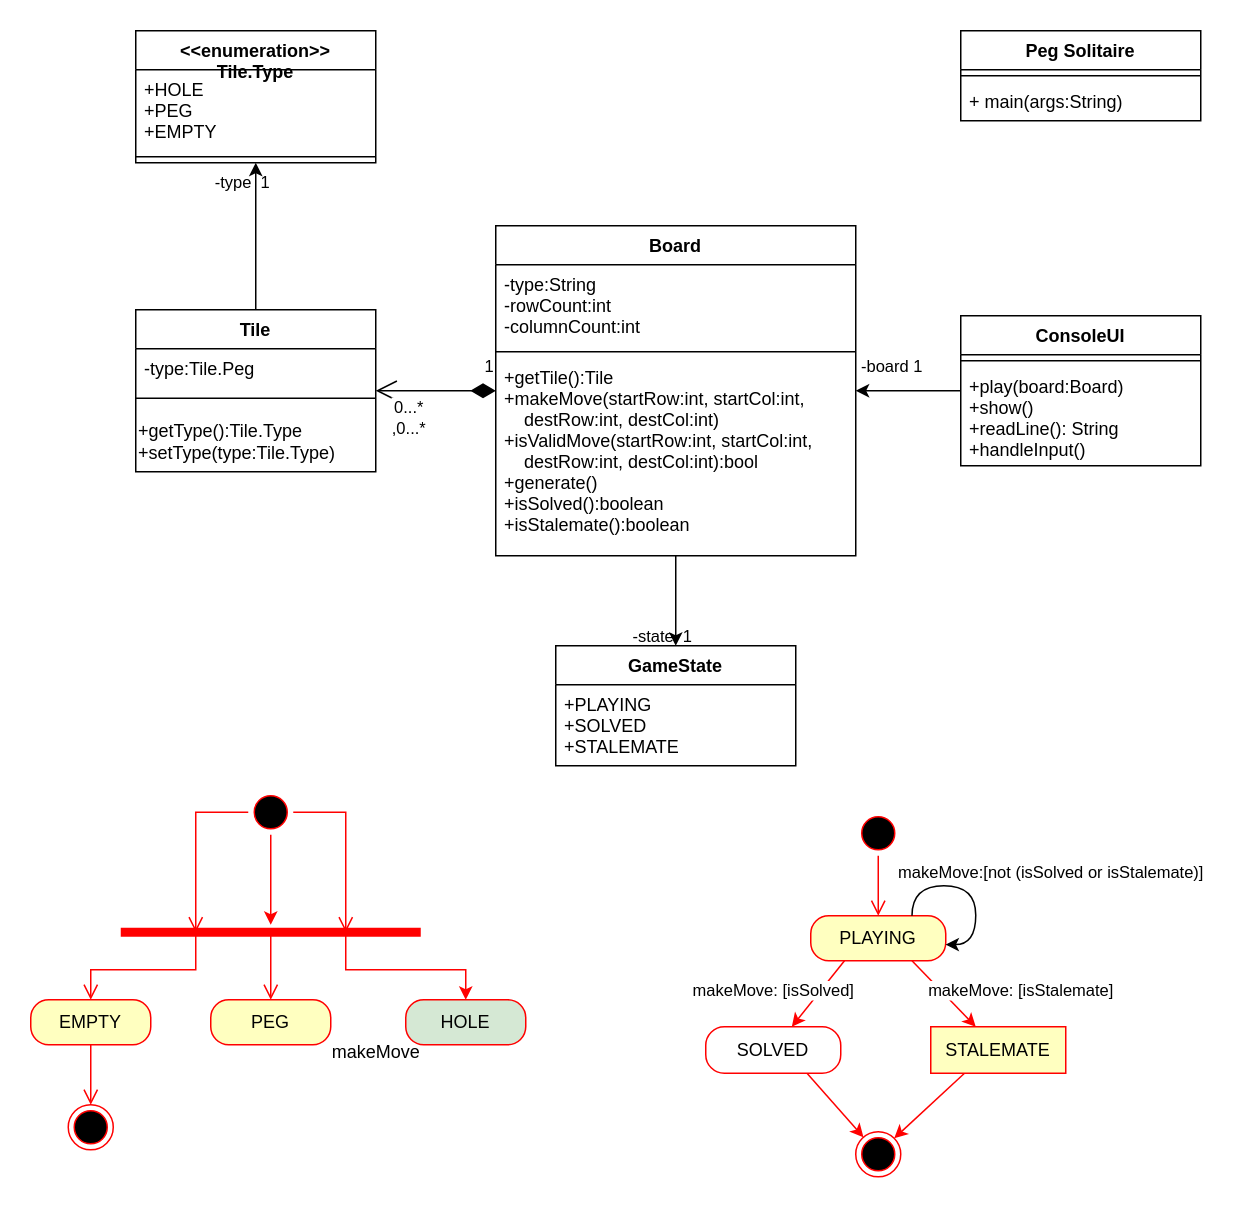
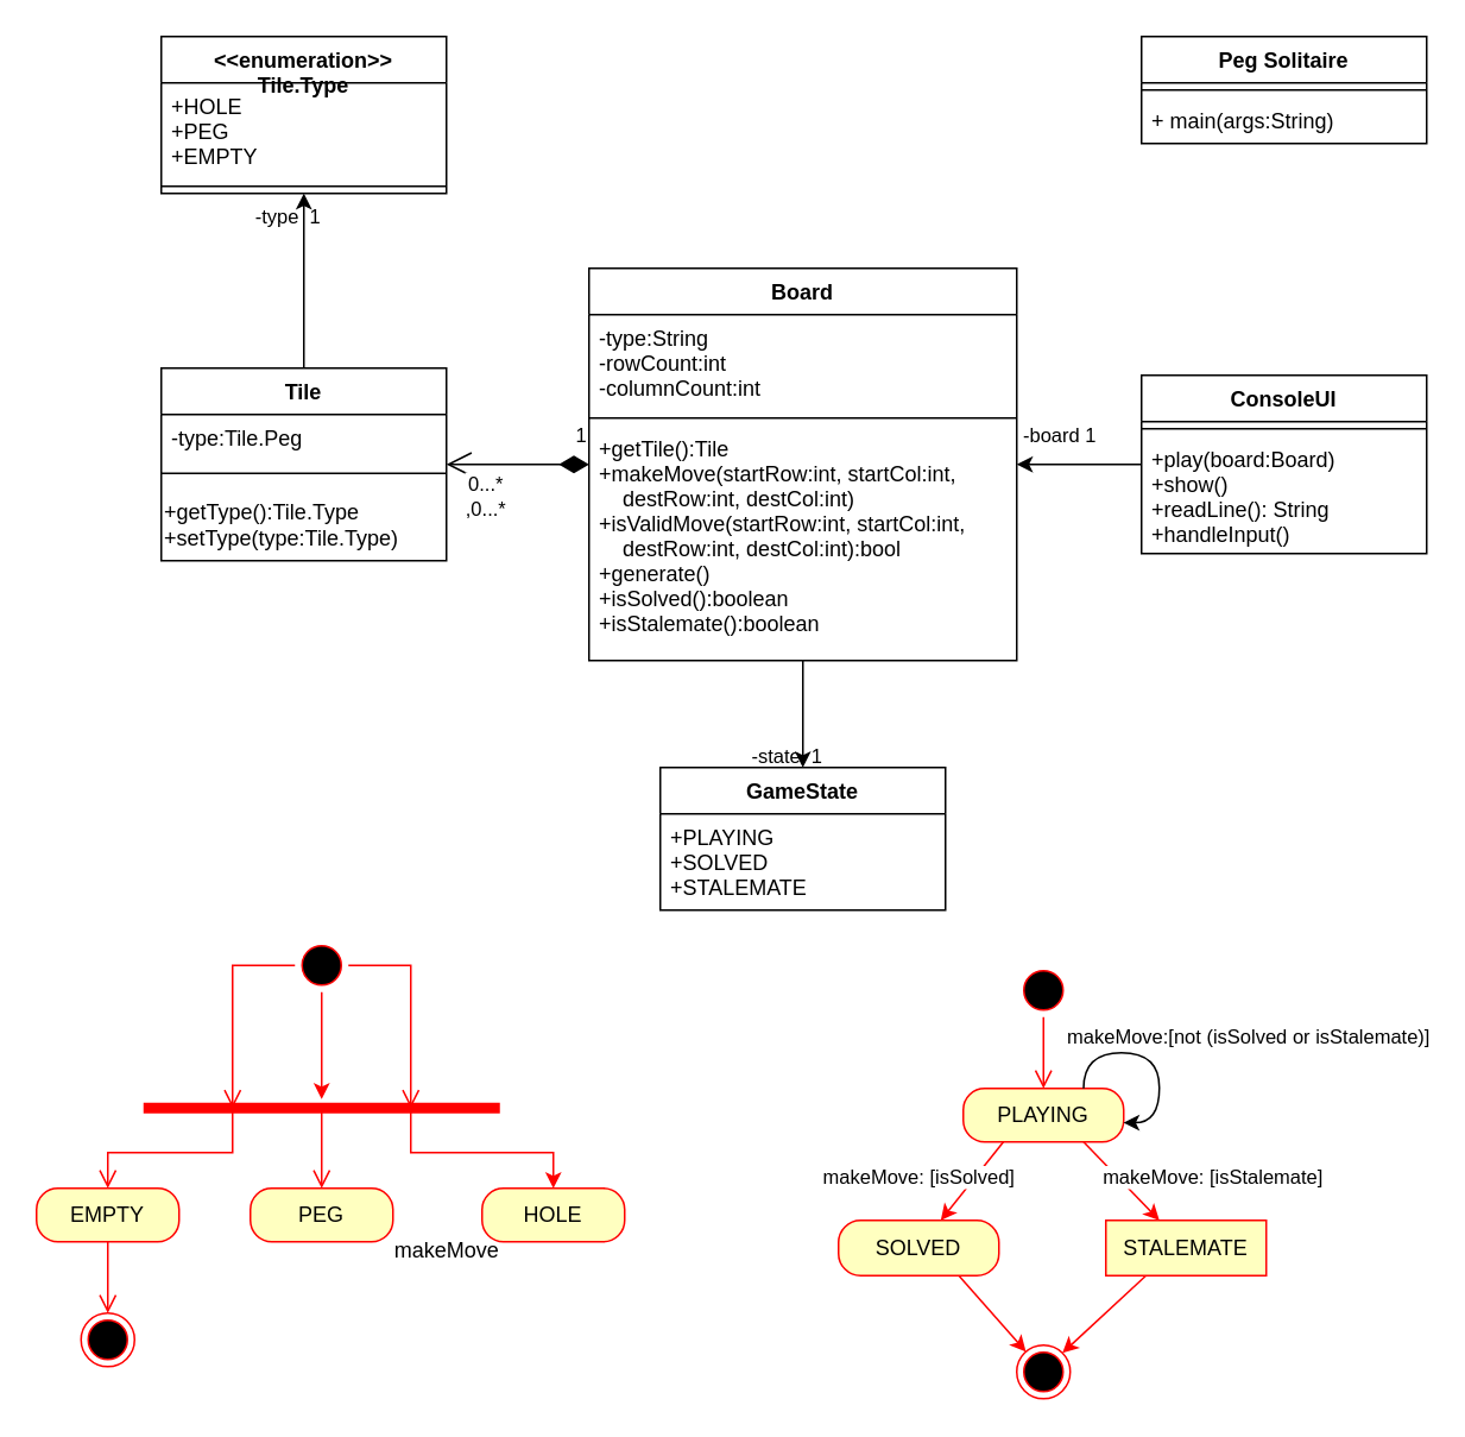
- <mxCell id="35" value="HOLE" style="rounded=1;whiteSpace=wrap;html=1;arcSize=40;fontColor=#000000;fillColor=#d5e8d4;strokeColor=#ff0000;labelBackgroundColor=none;" parent="1" vertex="1"><mxGeometry x="270" y="666" width="80" height="30" as="geometry" /></mxCell>
+ <mxCell id="35" value="HOLE" style="rounded=1;whiteSpace=wrap;html=1;arcSize=40;fontColor=#000000;fillColor=#ffffc0;strokeColor=#ff0000;labelBackgroundColor=none;" parent="1" vertex="1"><mxGeometry x="270" y="666" width="80" height="30" as="geometry" /></mxCell>
- <mxCell id="51" value="SOLVED" style="rounded=1;whiteSpace=wrap;html=1;arcSize=40;fontColor=#000000;fillColor=#ffffff;strokeColor=#ff0000;labelBackgroundColor=none;" parent="1" vertex="1"><mxGeometry x="470" y="684" width="90" height="31" as="geometry" /></mxCell>
+ <mxCell id="51" value="SOLVED" style="rounded=1;whiteSpace=wrap;html=1;arcSize=40;fontColor=#000000;fillColor=#ffffc0;strokeColor=#ff0000;labelBackgroundColor=none;" parent="1" vertex="1"><mxGeometry x="470" y="684" width="90" height="31" as="geometry" /></mxCell>
